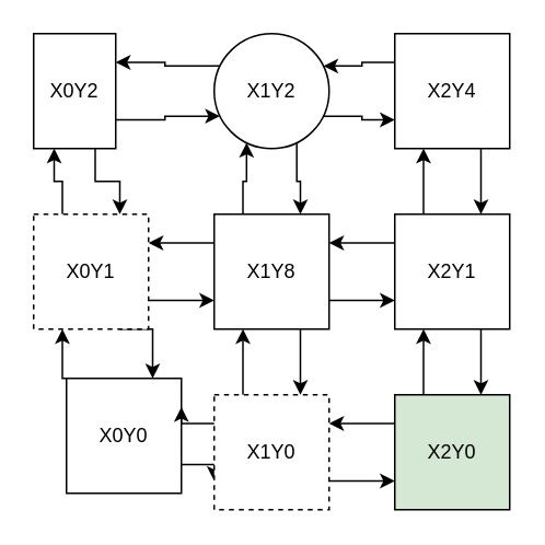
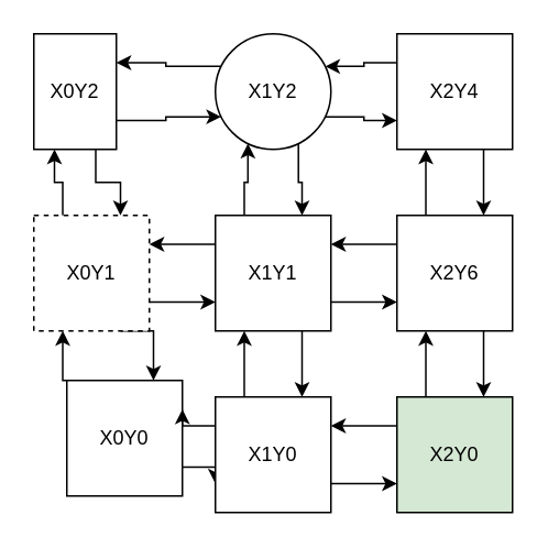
- <mxCell id="19" value="X1Y8" style="rounded=0;whiteSpace=wrap;html=1;" vertex="1" parent="1"><mxGeometry x="130" y="130" width="70" height="70" as="geometry" /></mxCell>
+ <mxCell id="19" value="X1Y1" style="rounded=0;whiteSpace=wrap;html=1;" vertex="1" parent="1"><mxGeometry x="130" y="130" width="70" height="70" as="geometry" /></mxCell>
- <mxCell id="30" value="X2Y1" style="rounded=0;whiteSpace=wrap;html=1;" vertex="1" parent="1"><mxGeometry x="240" y="130" width="70" height="70" as="geometry" /></mxCell>
+ <mxCell id="30" value="X2Y6" style="rounded=0;whiteSpace=wrap;html=1;" vertex="1" parent="1"><mxGeometry x="240" y="130" width="70" height="70" as="geometry" /></mxCell>
- <mxCell id="7" value="X1Y0" style="rounded=0;whiteSpace=wrap;html=1;dashed=1;" parent="1" vertex="1"><mxGeometry x="130" y="240" width="70" height="70" as="geometry" /></mxCell>
+ <mxCell id="7" value="X1Y0" style="rounded=0;whiteSpace=wrap;html=1;" parent="1" vertex="1"><mxGeometry x="130" y="240" width="70" height="70" as="geometry" /></mxCell>
